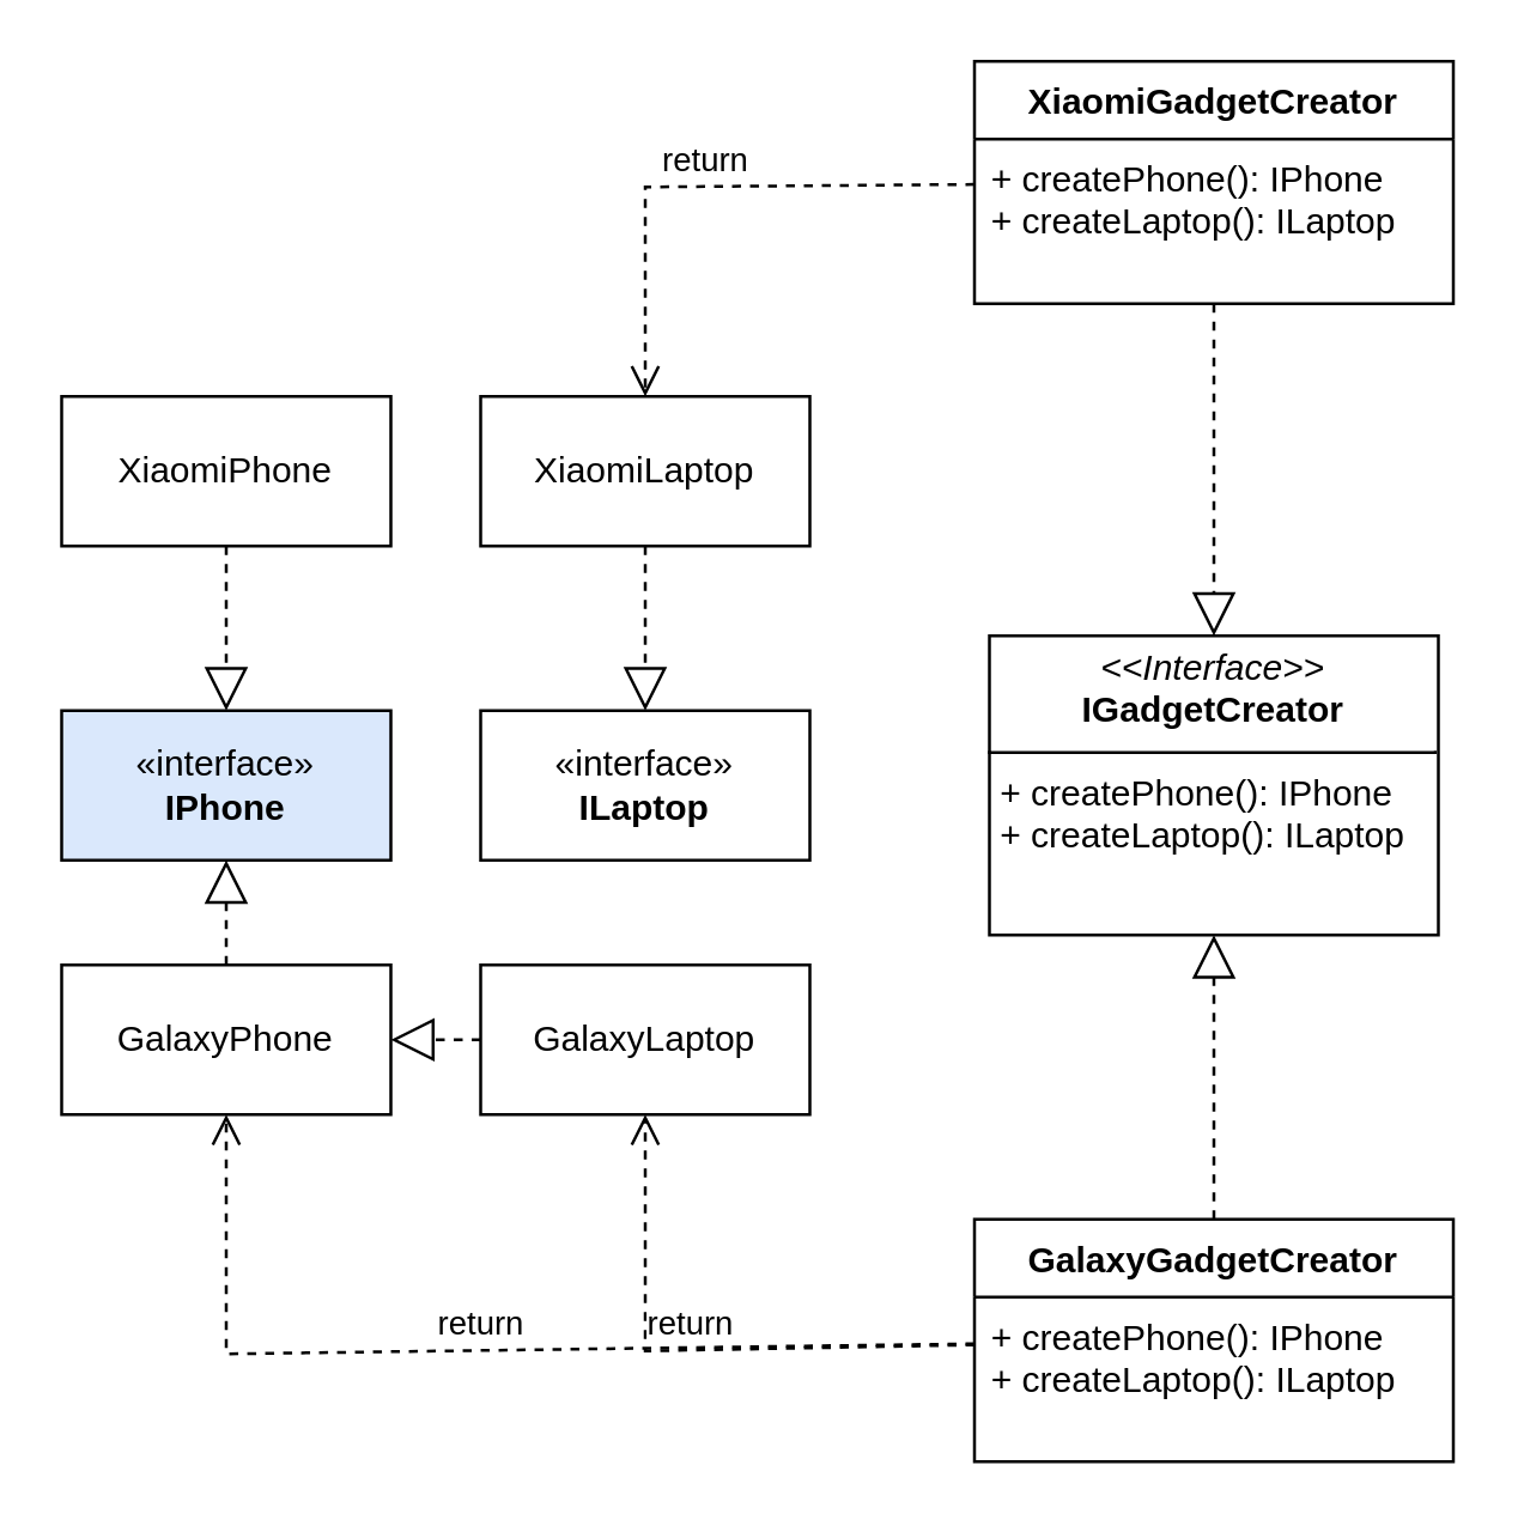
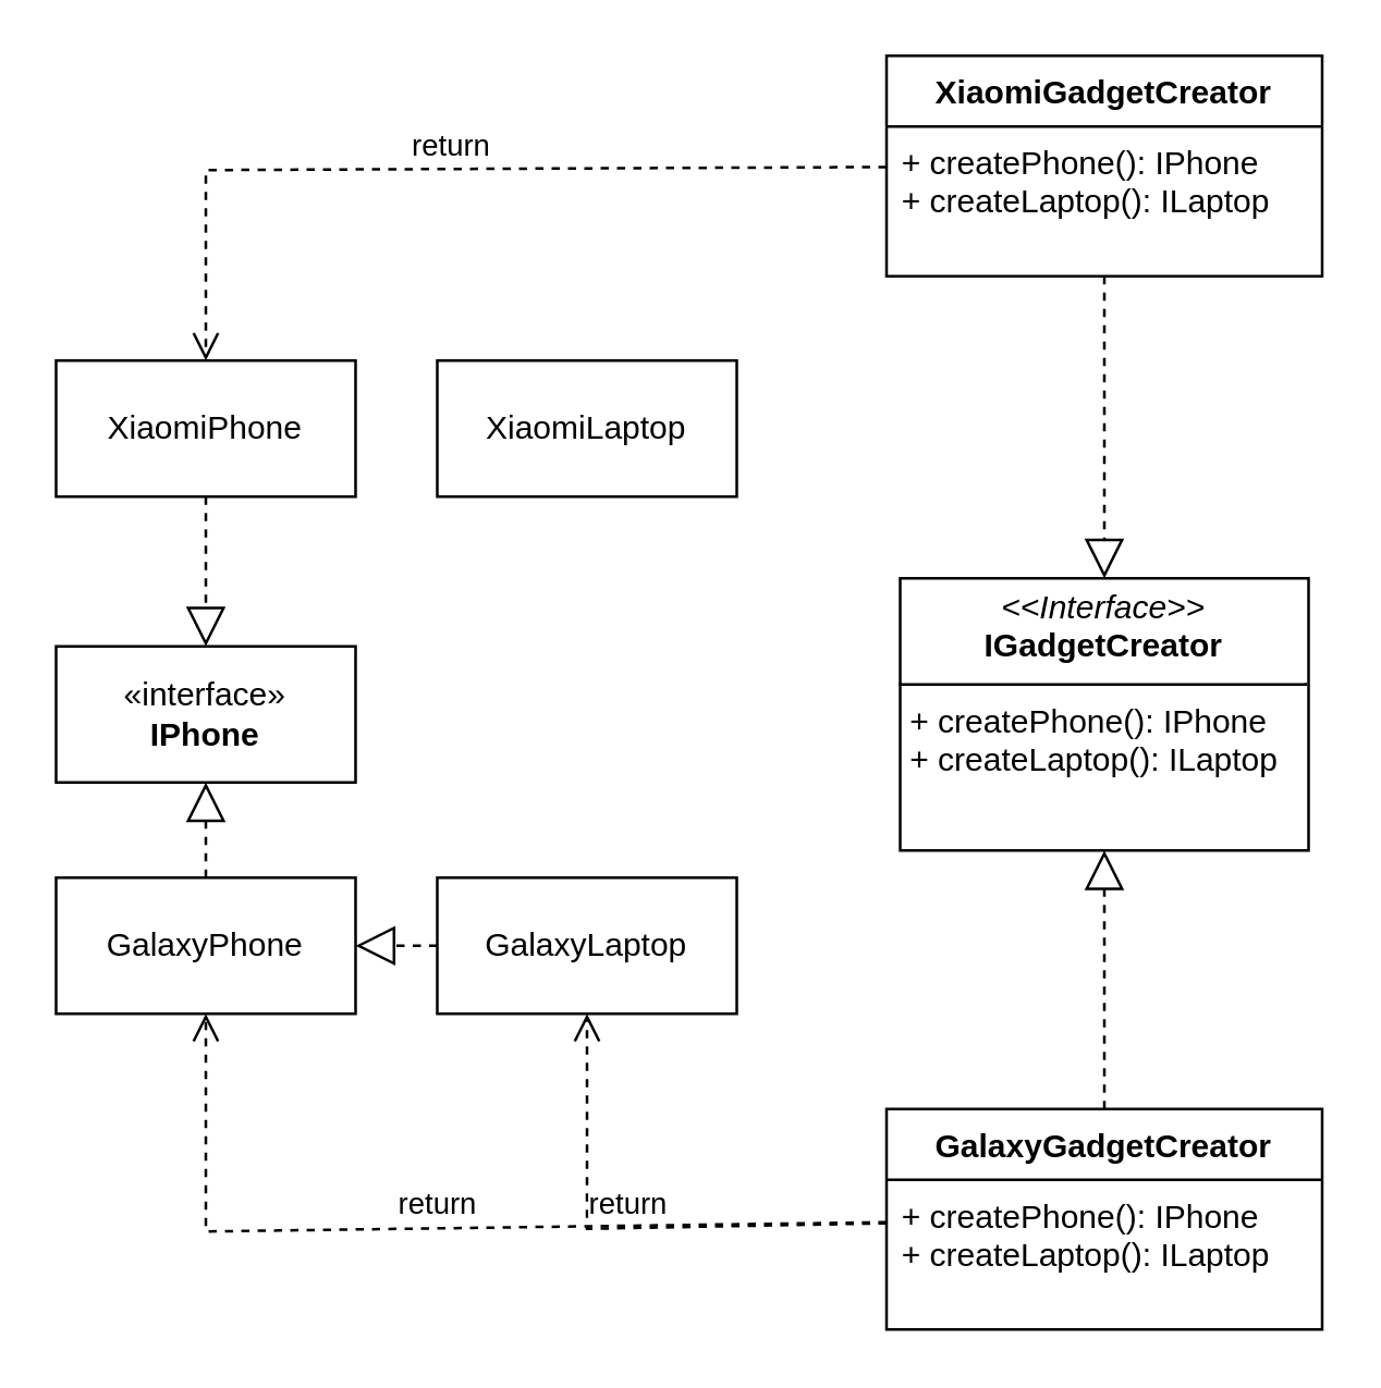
+ <mxCell id="18" value="return" style="html=1;verticalAlign=bottom;endArrow=open;dashed=1;endSize=8;curved=0;rounded=0;" edge="1" parent="1" source="9" target="5"><mxGeometry relative="1" as="geometry"><mxPoint x="181" y="45" as="sourcePoint" /><mxPoint x="120" y="76" as="targetPoint" /><Array as="points"><mxPoint x="75" y="62" /></Array></mxGeometry></mxCell>
- <mxCell id="17" value="return" style="html=1;verticalAlign=bottom;endArrow=open;dashed=1;endSize=8;curved=0;rounded=0;" edge="1" parent="1" source="9" target="6"><mxGeometry relative="1" as="geometry"><mxPoint x="326" y="219" as="sourcePoint" /><mxPoint x="246" y="219" as="targetPoint" /><Array as="points"><mxPoint x="215" y="62" /></Array></mxGeometry></mxCell>
- <mxCell id="16" value="" style="endArrow=block;dashed=1;endFill=0;endSize=12;html=1;rounded=0;" edge="1" parent="1" source="6" target="3"><mxGeometry width="160" relative="1" as="geometry"><mxPoint x="143" y="190" as="sourcePoint" /><mxPoint x="143" y="245" as="targetPoint" /></mxGeometry></mxCell>
- <mxCell id="2" value="«interface»&lt;br&gt;&lt;b&gt;IPhone&lt;/b&gt;" style="html=1;whiteSpace=wrap;fillColor=#dae8fc;" vertex="1" parent="1"><mxGeometry x="20" y="237" width="110" height="50" as="geometry" /></mxCell>
+ <mxCell id="2" value="«interface»&lt;br&gt;&lt;b&gt;IPhone&lt;/b&gt;" style="html=1;whiteSpace=wrap;" vertex="1" parent="1"><mxGeometry x="20" y="237" width="110" height="50" as="geometry" /></mxCell>
- <mxCell id="3" value="«interface»&lt;br&gt;&lt;b&gt;ILaptop&lt;/b&gt;" style="html=1;whiteSpace=wrap;" vertex="1" parent="1"><mxGeometry x="160" y="237" width="110" height="50" as="geometry" /></mxCell>
